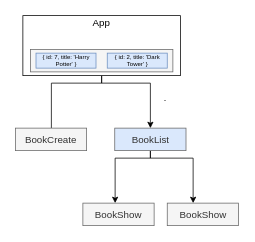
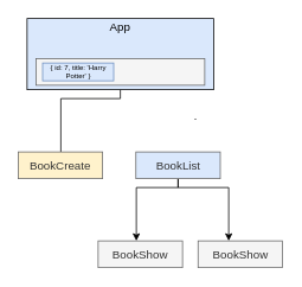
- <mxCell id="7" value="App&lt;br&gt;&lt;br&gt;&lt;br&gt;&lt;br&gt;&lt;br&gt;" style="rounded=0;whiteSpace=wrap;html=1;fontSize=13;align=center;" vertex="1" parent="1"><mxGeometry x="30" y="20" width="210" height="80" as="geometry" /></mxCell>
+ <mxCell id="7" value="App&lt;br&gt;&lt;br&gt;&lt;br&gt;&lt;br&gt;&lt;br&gt;" style="rounded=0;whiteSpace=wrap;html=1;fontSize=13;align=center;fillColor=#dae8fc;" vertex="1" parent="1"><mxGeometry x="30" y="20" width="210" height="80" as="geometry" /></mxCell>
- <mxCell id="10" value="{ id: 2, title: 'Dark Tower' }" style="rounded=0;whiteSpace=wrap;html=1;fontSize=8;fillColor=#dae8fc;strokeColor=#6c8ebf;" vertex="1" parent="1"><mxGeometry x="142.5" y="70" width="80" height="20" as="geometry" /></mxCell>
- <mxCell id="5" style="edgeStyle=orthogonalEdgeStyle;rounded=0;orthogonalLoop=1;jettySize=auto;html=1;exitX=0.5;exitY=1;exitDx=0;exitDy=0;entryX=0.5;entryY=0;entryDx=0;entryDy=0;fontSize=13;" edge="1" parent="1" source="7" target="4"><mxGeometry relative="1" as="geometry"><Array as="points"><mxPoint x="135" y="110" /><mxPoint x="200" y="110" /></Array></mxGeometry></mxCell>
- <mxCell id="13" value="BookCreate" style="rounded=0;whiteSpace=wrap;html=1;fontSize=13;align=center;fillColor=#f5f5f5;strokeColor=#666666;fontColor=#333333;" vertex="1" parent="1"><mxGeometry x="20" y="170" width="95" height="30" as="geometry" /></mxCell>
+ <mxCell id="13" value="BookCreate" style="rounded=0;whiteSpace=wrap;html=1;fontSize=13;align=center;fillColor=#fff2cc;strokeColor=#666666;fontColor=#333333;" vertex="1" parent="1"><mxGeometry x="20" y="170" width="95" height="30" as="geometry" /></mxCell>
